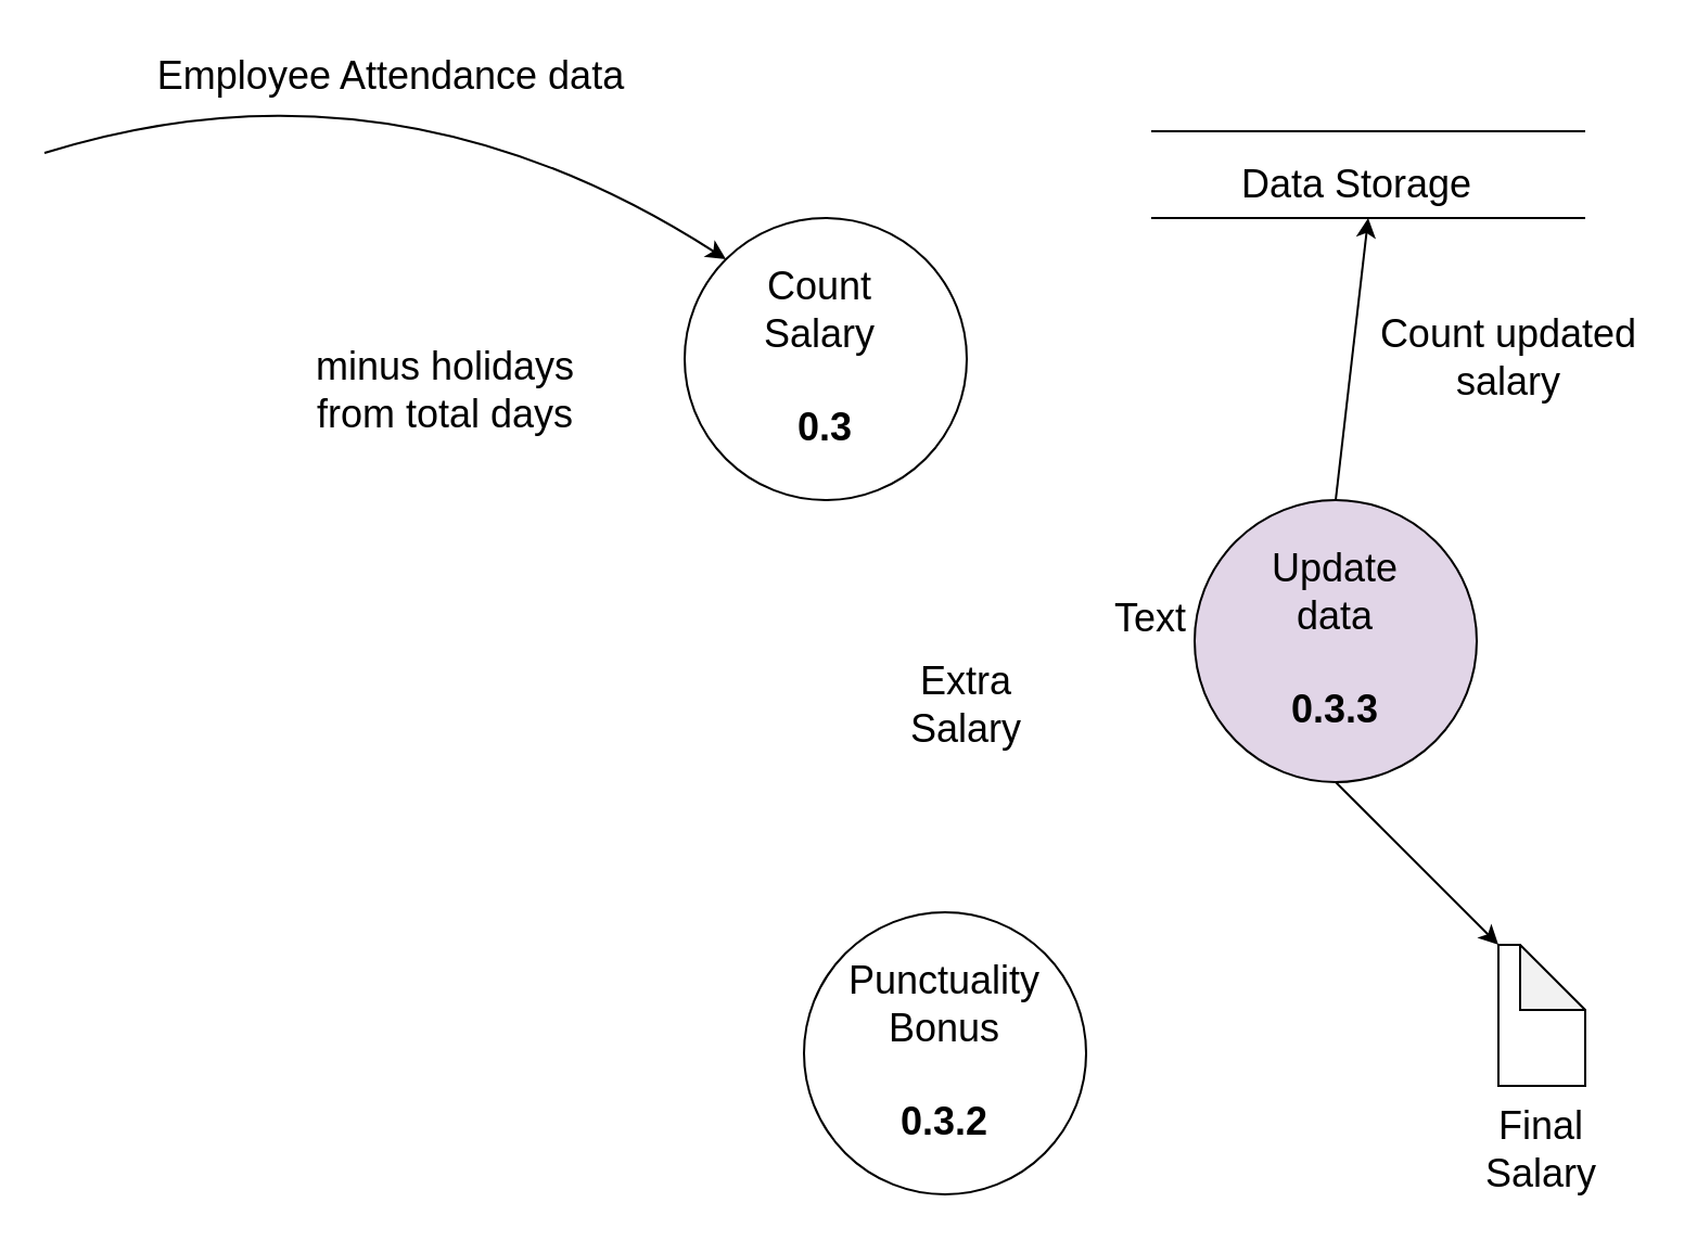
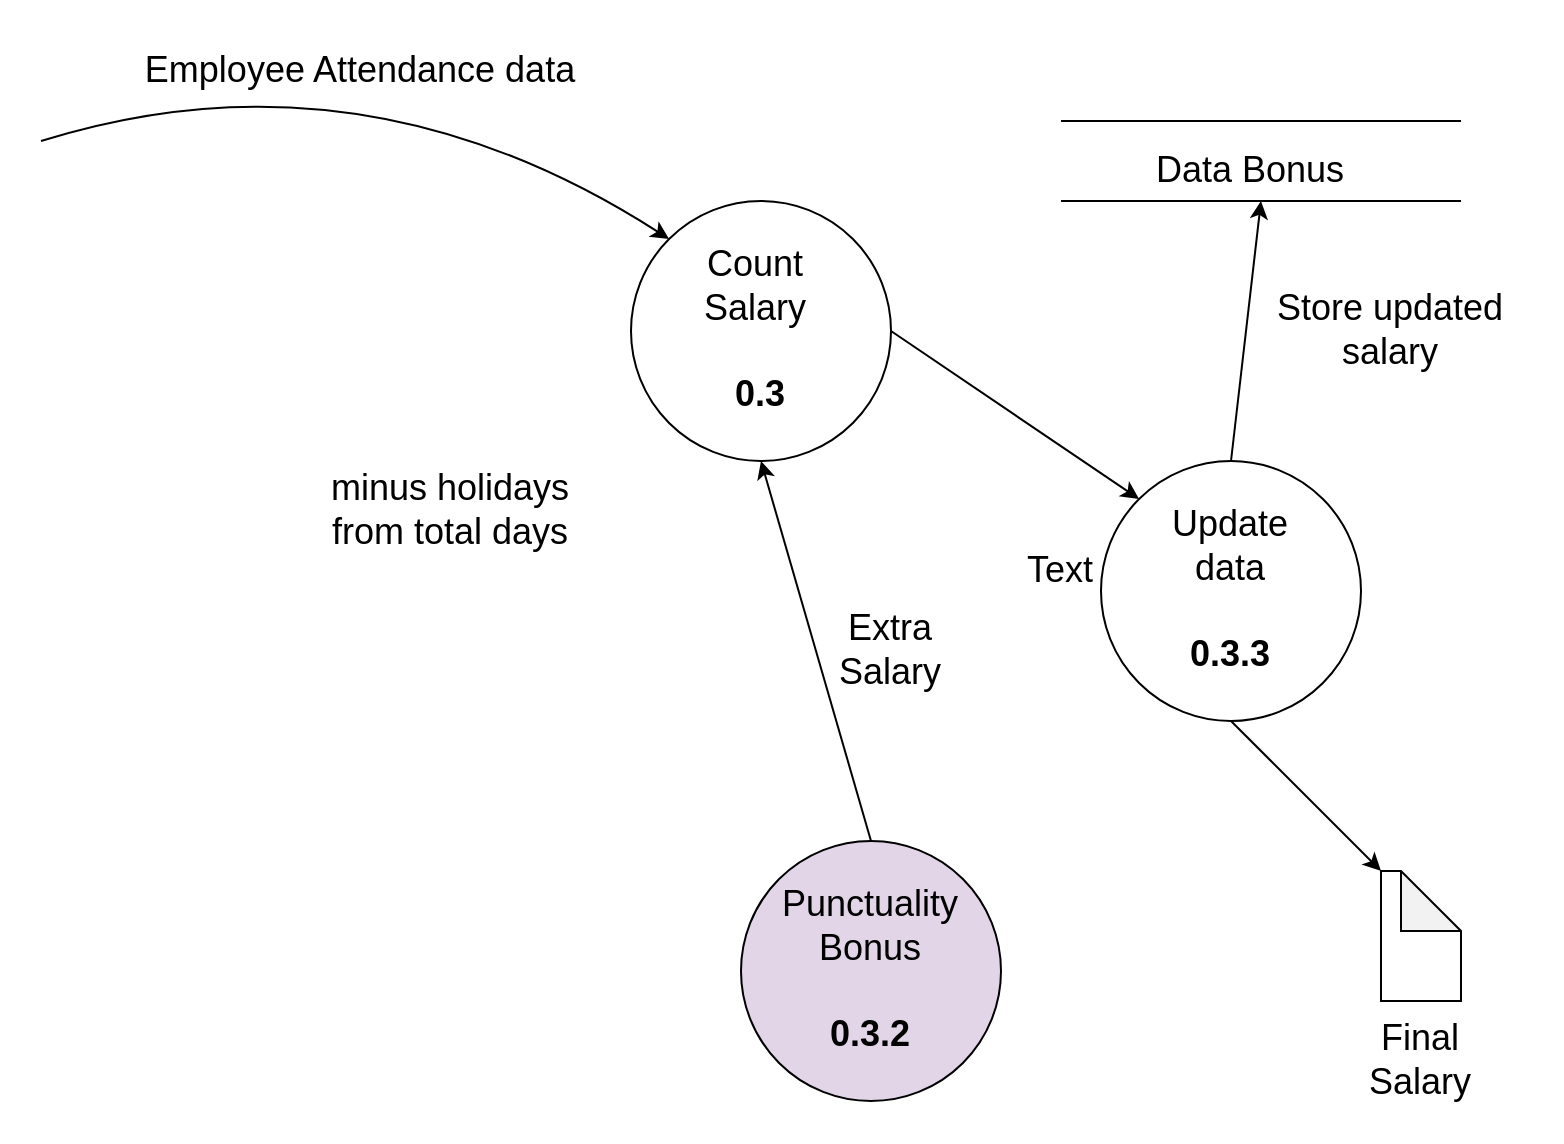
- <mxCell id="14" value="Data Storage" style="text;html=1;strokeColor=none;fillColor=none;align=center;verticalAlign=middle;whiteSpace=wrap;rounded=0;fontSize=18;" vertex="1" parent="1"><mxGeometry x="570" y="70" width="110" height="30" as="geometry" /></mxCell>
+ <mxCell id="14" value="Data Bonus" style="text;html=1;strokeColor=none;fillColor=none;align=center;verticalAlign=middle;whiteSpace=wrap;rounded=0;fontSize=18;" vertex="1" parent="1"><mxGeometry x="570" y="70" width="110" height="30" as="geometry" /></mxCell>
- <mxCell id="19" value="Count updated salary" style="text;html=1;strokeColor=none;fillColor=none;align=center;verticalAlign=middle;whiteSpace=wrap;rounded=0;fontSize=18;" vertex="1" parent="1"><mxGeometry x="630" y="150" width="130" height="30" as="geometry" /></mxCell>
+ <mxCell id="19" value="Store updated salary" style="text;html=1;strokeColor=none;fillColor=none;align=center;verticalAlign=middle;whiteSpace=wrap;rounded=0;fontSize=18;" vertex="1" parent="1"><mxGeometry x="630" y="150" width="130" height="30" as="geometry" /></mxCell>
- <mxCell id="18" value="minus holidays from total days" style="text;html=1;strokeColor=none;fillColor=none;align=center;verticalAlign=middle;whiteSpace=wrap;rounded=0;fontSize=18;" vertex="1" parent="1"><mxGeometry x="140" y="165" width="130" height="30" as="geometry" /></mxCell>
+ <mxCell id="18" value="minus holidays from total days" style="text;html=1;strokeColor=none;fillColor=none;align=center;verticalAlign=middle;whiteSpace=wrap;rounded=0;fontSize=18;" vertex="1" parent="1"><mxGeometry x="160" y="240" width="130" height="30" as="geometry" /></mxCell>
+ <mxCell id="10" value="" style="endArrow=classic;html=1;rounded=0;fontSize=18;exitX=1;exitY=0.5;exitDx=0;exitDy=0;entryX=0;entryY=0;entryDx=0;entryDy=0;" edge="1" parent="1" source="2" target="8"><mxGeometry width="50" height="50" relative="1" as="geometry"><mxPoint x="281" y="329" as="sourcePoint" /><mxPoint x="400" y="250" as="targetPoint" /></mxGeometry></mxCell>
- <mxCell id="8" value="&lt;font style=&quot;font-size: 18px;&quot;&gt;Update &lt;br&gt;data&lt;br&gt;&lt;br&gt;&lt;b&gt;0.3.3&lt;/b&gt;&lt;/font&gt;" style="ellipse;whiteSpace=wrap;html=1;aspect=fixed;fillColor=#e1d5e7;" vertex="1" parent="1"><mxGeometry x="550" y="230" width="130" height="130" as="geometry" /></mxCell>
+ <mxCell id="8" value="&lt;font style=&quot;font-size: 18px;&quot;&gt;Update &lt;br&gt;data&lt;br&gt;&lt;br&gt;&lt;b&gt;0.3.3&lt;/b&gt;&lt;/font&gt;" style="ellipse;whiteSpace=wrap;html=1;aspect=fixed;" vertex="1" parent="1"><mxGeometry x="550" y="230" width="130" height="130" as="geometry" /></mxCell>
+ <mxCell id="9" value="" style="endArrow=classic;html=1;rounded=0;fontSize=18;exitX=0.5;exitY=0;exitDx=0;exitDy=0;entryX=0.5;entryY=1;entryDx=0;entryDy=0;" edge="1" parent="1" source="7" target="2"><mxGeometry width="50" height="50" relative="1" as="geometry"><mxPoint x="271" y="319" as="sourcePoint" /><mxPoint x="390" y="240" as="targetPoint" /></mxGeometry></mxCell>
- <mxCell id="7" value="&lt;font style=&quot;font-size: 18px;&quot;&gt;Punctuality&lt;br&gt;Bonus&lt;br&gt;&lt;br&gt;&lt;b&gt;0.3.2&lt;/b&gt;&lt;/font&gt;" style="ellipse;whiteSpace=wrap;html=1;aspect=fixed;" vertex="1" parent="1"><mxGeometry x="370" y="420" width="130" height="130" as="geometry" /></mxCell>
+ <mxCell id="7" value="&lt;font style=&quot;font-size: 18px;&quot;&gt;Punctuality&lt;br&gt;Bonus&lt;br&gt;&lt;br&gt;&lt;b&gt;0.3.2&lt;/b&gt;&lt;/font&gt;" style="ellipse;whiteSpace=wrap;html=1;aspect=fixed;fillColor=#e1d5e7;" vertex="1" parent="1"><mxGeometry x="370" y="420" width="130" height="130" as="geometry" /></mxCell>
